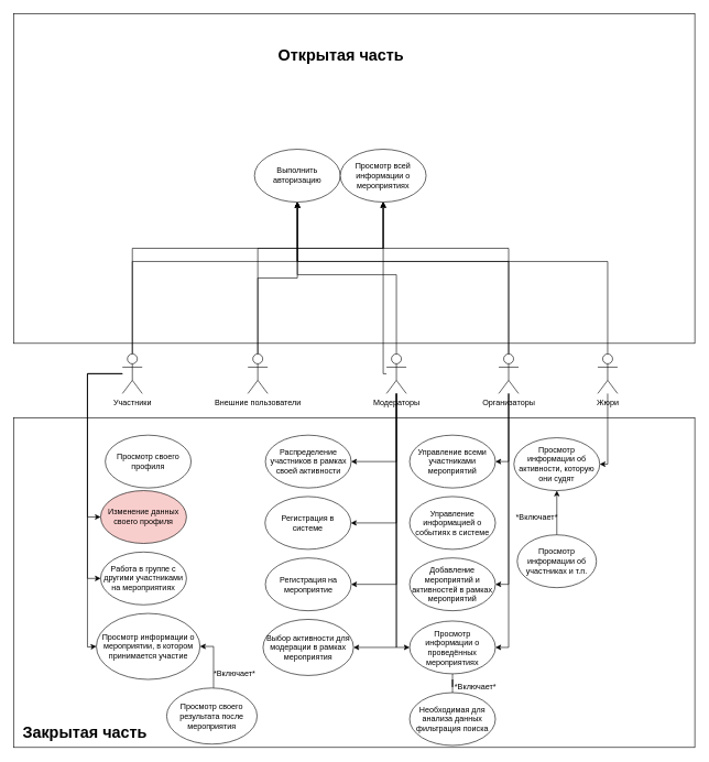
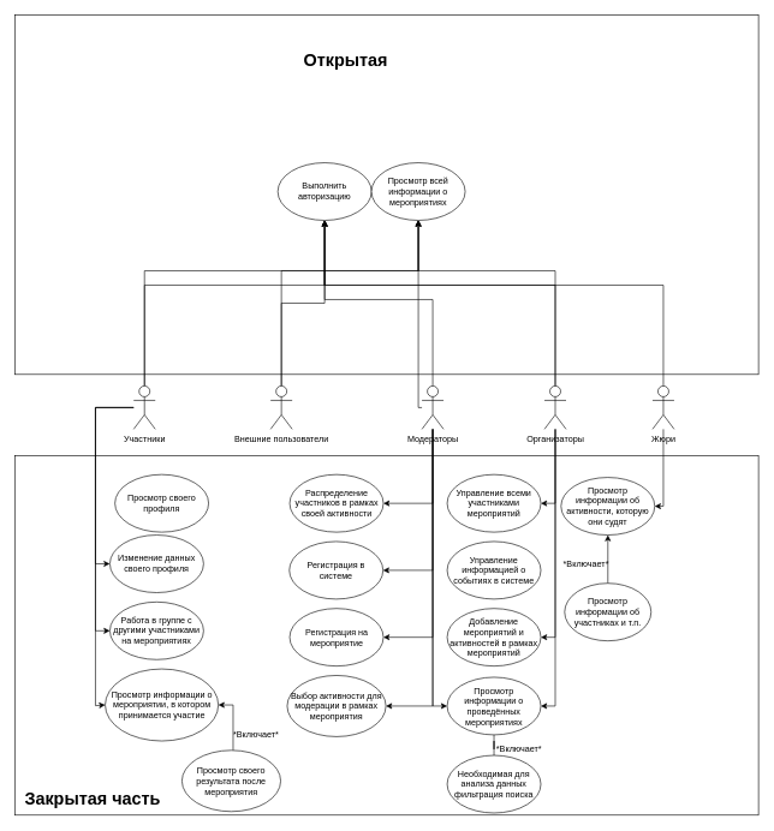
- <mxCell id="42" value="&lt;h1 style=&quot;margin-top: 0px;&quot;&gt;Открытая часть&lt;/h1&gt;&lt;p&gt;&lt;br&gt;&lt;/p&gt;" style="text;html=1;whiteSpace=wrap;overflow=hidden;rounded=0;" vertex="1" parent="1"><mxGeometry x="419" y="62" width="198" height="38" as="geometry" /></mxCell>
+ <mxCell id="42" value="&lt;h1 style=&quot;margin-top: 0px;&quot;&gt;Открытая своего&lt;/h1&gt;&lt;p&gt;&lt;br&gt;&lt;/p&gt;" style="text;html=1;whiteSpace=wrap;overflow=hidden;rounded=0;" vertex="1" parent="1"><mxGeometry x="419" y="62" width="198" height="38" as="geometry" /></mxCell>
- <mxCell id="32" value="Изменение данных своего профиля" style="ellipse;whiteSpace=wrap;html=1;fillColor=#f8cecc;" vertex="1" parent="1"><mxGeometry x="152" y="742" width="130" height="80" as="geometry" /></mxCell>
+ <mxCell id="32" value="Изменение данных своего профиля" style="ellipse;whiteSpace=wrap;html=1;" vertex="1" parent="1"><mxGeometry x="152" y="742" width="130" height="80" as="geometry" /></mxCell>
